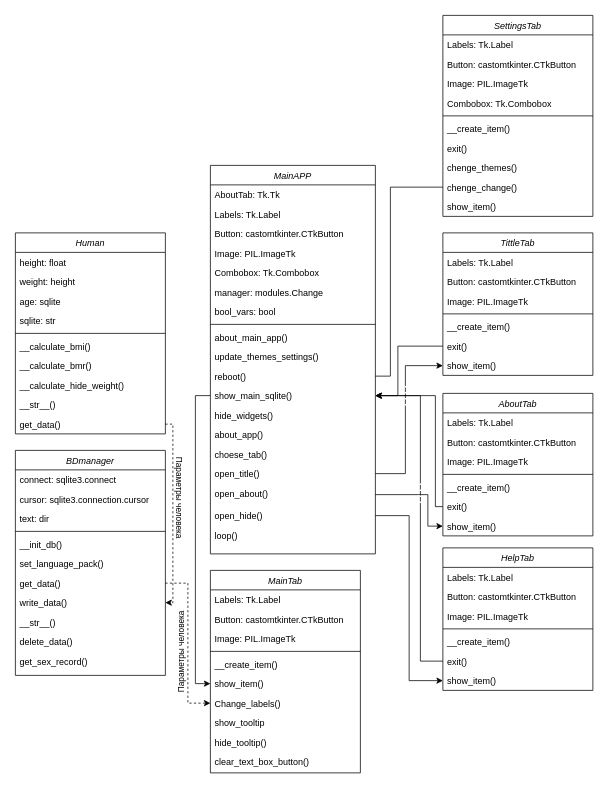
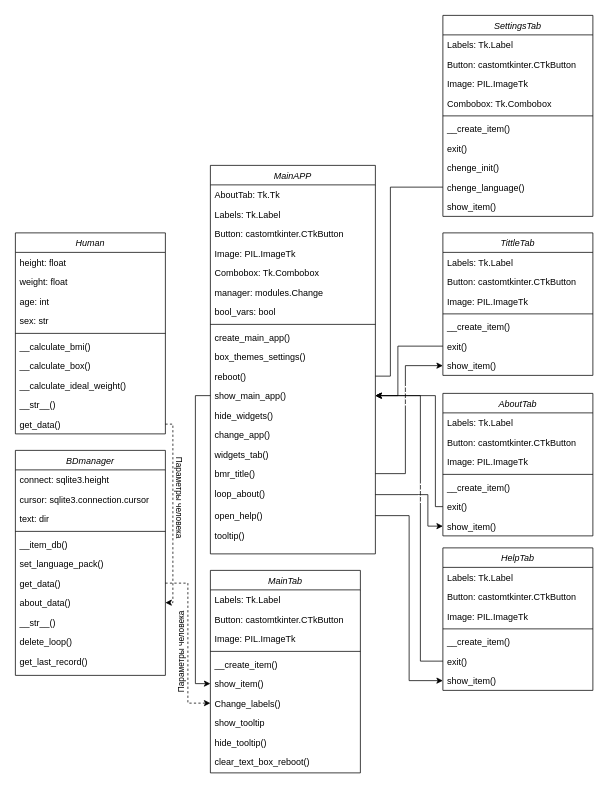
- <mxCell id="70" value="chenge_themes()" style="text;align=left;verticalAlign=top;spacingLeft=4;spacingRight=4;overflow=hidden;rotatable=0;points=[[0,0.5],[1,0.5]];portConstraint=eastwest;" vertex="1" parent="62"><mxGeometry y="190" width="200" height="26" as="geometry" /></mxCell>
+ <mxCell id="70" value="chenge_init()" style="text;align=left;verticalAlign=top;spacingLeft=4;spacingRight=4;overflow=hidden;rotatable=0;points=[[0,0.5],[1,0.5]];portConstraint=eastwest;" vertex="1" parent="62"><mxGeometry y="190" width="200" height="26" as="geometry" /></mxCell>
- <mxCell id="71" value="chenge_change()" style="text;align=left;verticalAlign=top;spacingLeft=4;spacingRight=4;overflow=hidden;rotatable=0;points=[[0,0.5],[1,0.5]];portConstraint=eastwest;" vertex="1" parent="62"><mxGeometry y="216" width="200" height="26" as="geometry" /></mxCell>
+ <mxCell id="71" value="chenge_language()" style="text;align=left;verticalAlign=top;spacingLeft=4;spacingRight=4;overflow=hidden;rotatable=0;points=[[0,0.5],[1,0.5]];portConstraint=eastwest;" vertex="1" parent="62"><mxGeometry y="216" width="200" height="26" as="geometry" /></mxCell>
- <mxCell id="83" value="weight: height" style="text;align=left;verticalAlign=top;spacingLeft=4;spacingRight=4;overflow=hidden;rotatable=0;points=[[0,0.5],[1,0.5]];portConstraint=eastwest;rounded=0;shadow=0;html=0;" vertex="1" parent="81"><mxGeometry y="52" width="200" height="26" as="geometry" /></mxCell>
+ <mxCell id="83" value="weight: float" style="text;align=left;verticalAlign=top;spacingLeft=4;spacingRight=4;overflow=hidden;rotatable=0;points=[[0,0.5],[1,0.5]];portConstraint=eastwest;rounded=0;shadow=0;html=0;" vertex="1" parent="81"><mxGeometry y="52" width="200" height="26" as="geometry" /></mxCell>
- <mxCell id="84" value="age: sqlite" style="text;align=left;verticalAlign=top;spacingLeft=4;spacingRight=4;overflow=hidden;rotatable=0;points=[[0,0.5],[1,0.5]];portConstraint=eastwest;rounded=0;shadow=0;html=0;" vertex="1" parent="81"><mxGeometry y="78" width="200" height="26" as="geometry" /></mxCell>
+ <mxCell id="84" value="age: int" style="text;align=left;verticalAlign=top;spacingLeft=4;spacingRight=4;overflow=hidden;rotatable=0;points=[[0,0.5],[1,0.5]];portConstraint=eastwest;rounded=0;shadow=0;html=0;" vertex="1" parent="81"><mxGeometry y="78" width="200" height="26" as="geometry" /></mxCell>
- <mxCell id="85" value="sqlite: str&#10;" style="text;align=left;verticalAlign=top;spacingLeft=4;spacingRight=4;overflow=hidden;rotatable=0;points=[[0,0.5],[1,0.5]];portConstraint=eastwest;rounded=0;shadow=0;html=0;" vertex="1" parent="81"><mxGeometry y="104" width="200" height="26" as="geometry" /></mxCell>
+ <mxCell id="85" value="sex: str&#10;" style="text;align=left;verticalAlign=top;spacingLeft=4;spacingRight=4;overflow=hidden;rotatable=0;points=[[0,0.5],[1,0.5]];portConstraint=eastwest;rounded=0;shadow=0;html=0;" vertex="1" parent="81"><mxGeometry y="104" width="200" height="26" as="geometry" /></mxCell>
- <mxCell id="11" value="about_main_app()" style="text;align=left;verticalAlign=top;spacingLeft=4;spacingRight=4;overflow=hidden;rotatable=0;points=[[0,0.5],[1,0.5]];portConstraint=eastwest;" parent="2" vertex="1"><mxGeometry y="216" width="220" height="26" as="geometry" /></mxCell>
+ <mxCell id="11" value="create_main_app()" style="text;align=left;verticalAlign=top;spacingLeft=4;spacingRight=4;overflow=hidden;rotatable=0;points=[[0,0.5],[1,0.5]];portConstraint=eastwest;" parent="2" vertex="1"><mxGeometry y="216" width="220" height="26" as="geometry" /></mxCell>
- <mxCell id="12" value="update_themes_settings()" style="text;align=left;verticalAlign=top;spacingLeft=4;spacingRight=4;overflow=hidden;rotatable=0;points=[[0,0.5],[1,0.5]];portConstraint=eastwest;" vertex="1" parent="2"><mxGeometry y="242" width="220" height="26" as="geometry" /></mxCell>
+ <mxCell id="12" value="box_themes_settings()" style="text;align=left;verticalAlign=top;spacingLeft=4;spacingRight=4;overflow=hidden;rotatable=0;points=[[0,0.5],[1,0.5]];portConstraint=eastwest;" vertex="1" parent="2"><mxGeometry y="242" width="220" height="26" as="geometry" /></mxCell>
- <mxCell id="88" value="__calculate_bmr()" style="text;align=left;verticalAlign=top;spacingLeft=4;spacingRight=4;overflow=hidden;rotatable=0;points=[[0,0.5],[1,0.5]];portConstraint=eastwest;" vertex="1" parent="81"><mxGeometry y="164" width="200" height="26" as="geometry" /></mxCell>
+ <mxCell id="88" value="__calculate_box()" style="text;align=left;verticalAlign=top;spacingLeft=4;spacingRight=4;overflow=hidden;rotatable=0;points=[[0,0.5],[1,0.5]];portConstraint=eastwest;" vertex="1" parent="81"><mxGeometry y="164" width="200" height="26" as="geometry" /></mxCell>
- <mxCell id="89" value="__calculate_hide_weight()" style="text;align=left;verticalAlign=top;spacingLeft=4;spacingRight=4;overflow=hidden;rotatable=0;points=[[0,0.5],[1,0.5]];portConstraint=eastwest;" vertex="1" parent="81"><mxGeometry y="190" width="200" height="26" as="geometry" /></mxCell>
+ <mxCell id="89" value="__calculate_ideal_weight()" style="text;align=left;verticalAlign=top;spacingLeft=4;spacingRight=4;overflow=hidden;rotatable=0;points=[[0,0.5],[1,0.5]];portConstraint=eastwest;" vertex="1" parent="81"><mxGeometry y="190" width="200" height="26" as="geometry" /></mxCell>
- <mxCell id="14" value="show_main_sqlite()" style="text;align=left;verticalAlign=top;spacingLeft=4;spacingRight=4;overflow=hidden;rotatable=0;points=[[0,0.5],[1,0.5]];portConstraint=eastwest;" vertex="1" parent="2"><mxGeometry y="294" width="220" height="26" as="geometry" /></mxCell>
+ <mxCell id="14" value="show_main_app()" style="text;align=left;verticalAlign=top;spacingLeft=4;spacingRight=4;overflow=hidden;rotatable=0;points=[[0,0.5],[1,0.5]];portConstraint=eastwest;" vertex="1" parent="2"><mxGeometry y="294" width="220" height="26" as="geometry" /></mxCell>
- <mxCell id="16" value="about_app()" style="text;align=left;verticalAlign=top;spacingLeft=4;spacingRight=4;overflow=hidden;rotatable=0;points=[[0,0.5],[1,0.5]];portConstraint=eastwest;" vertex="1" parent="2"><mxGeometry y="346" width="220" height="26" as="geometry" /></mxCell>
+ <mxCell id="16" value="change_app()" style="text;align=left;verticalAlign=top;spacingLeft=4;spacingRight=4;overflow=hidden;rotatable=0;points=[[0,0.5],[1,0.5]];portConstraint=eastwest;" vertex="1" parent="2"><mxGeometry y="346" width="220" height="26" as="geometry" /></mxCell>
- <mxCell id="17" value="choese_tab()" style="text;align=left;verticalAlign=top;spacingLeft=4;spacingRight=4;overflow=hidden;rotatable=0;points=[[0,0.5],[1,0.5]];portConstraint=eastwest;" vertex="1" parent="2"><mxGeometry y="372" width="220" height="26" as="geometry" /></mxCell>
+ <mxCell id="17" value="widgets_tab()" style="text;align=left;verticalAlign=top;spacingLeft=4;spacingRight=4;overflow=hidden;rotatable=0;points=[[0,0.5],[1,0.5]];portConstraint=eastwest;" vertex="1" parent="2"><mxGeometry y="372" width="220" height="26" as="geometry" /></mxCell>
- <mxCell id="18" value="open_title()" style="text;align=left;verticalAlign=top;spacingLeft=4;spacingRight=4;overflow=hidden;rotatable=0;points=[[0,0.5],[1,0.5]];portConstraint=eastwest;" vertex="1" parent="2"><mxGeometry y="398" width="220" height="26" as="geometry" /></mxCell>
+ <mxCell id="18" value="bmr_title()" style="text;align=left;verticalAlign=top;spacingLeft=4;spacingRight=4;overflow=hidden;rotatable=0;points=[[0,0.5],[1,0.5]];portConstraint=eastwest;" vertex="1" parent="2"><mxGeometry y="398" width="220" height="26" as="geometry" /></mxCell>
- <mxCell id="93" value="connect: sqlite3.connect" style="text;align=left;verticalAlign=top;spacingLeft=4;spacingRight=4;overflow=hidden;rotatable=0;points=[[0,0.5],[1,0.5]];portConstraint=eastwest;" vertex="1" parent="92"><mxGeometry y="26" width="200" height="26" as="geometry" /></mxCell>
+ <mxCell id="93" value="connect: sqlite3.height" style="text;align=left;verticalAlign=top;spacingLeft=4;spacingRight=4;overflow=hidden;rotatable=0;points=[[0,0.5],[1,0.5]];portConstraint=eastwest;" vertex="1" parent="92"><mxGeometry y="26" width="200" height="26" as="geometry" /></mxCell>
- <mxCell id="19" value="open_about()" style="text;align=left;verticalAlign=top;spacingLeft=4;spacingRight=4;overflow=hidden;rotatable=0;points=[[0,0.5],[1,0.5]];portConstraint=eastwest;" vertex="1" parent="2"><mxGeometry y="424" width="220" height="30" as="geometry" /></mxCell>
+ <mxCell id="19" value="loop_about()" style="text;align=left;verticalAlign=top;spacingLeft=4;spacingRight=4;overflow=hidden;rotatable=0;points=[[0,0.5],[1,0.5]];portConstraint=eastwest;" vertex="1" parent="2"><mxGeometry y="424" width="220" height="30" as="geometry" /></mxCell>
- <mxCell id="20" value="open_hide()" style="text;align=left;verticalAlign=top;spacingLeft=4;spacingRight=4;overflow=hidden;rotatable=0;points=[[0,0.5],[1,0.5]];portConstraint=eastwest;" vertex="1" parent="2"><mxGeometry y="454" width="220" height="26" as="geometry" /></mxCell>
+ <mxCell id="20" value="open_help()" style="text;align=left;verticalAlign=top;spacingLeft=4;spacingRight=4;overflow=hidden;rotatable=0;points=[[0,0.5],[1,0.5]];portConstraint=eastwest;" vertex="1" parent="2"><mxGeometry y="454" width="220" height="26" as="geometry" /></mxCell>
- <mxCell id="21" value="loop()" style="text;align=left;verticalAlign=top;spacingLeft=4;spacingRight=4;overflow=hidden;rotatable=0;points=[[0,0.5],[1,0.5]];portConstraint=eastwest;" vertex="1" parent="2"><mxGeometry y="480" width="220" height="26" as="geometry" /></mxCell>
+ <mxCell id="21" value="tooltip()" style="text;align=left;verticalAlign=top;spacingLeft=4;spacingRight=4;overflow=hidden;rotatable=0;points=[[0,0.5],[1,0.5]];portConstraint=eastwest;" vertex="1" parent="2"><mxGeometry y="480" width="220" height="26" as="geometry" /></mxCell>
- <mxCell id="97" value="__init_db()" style="text;align=left;verticalAlign=top;spacingLeft=4;spacingRight=4;overflow=hidden;rotatable=0;points=[[0,0.5],[1,0.5]];portConstraint=eastwest;" vertex="1" parent="92"><mxGeometry y="112" width="200" height="26" as="geometry" /></mxCell>
+ <mxCell id="97" value="__item_db()" style="text;align=left;verticalAlign=top;spacingLeft=4;spacingRight=4;overflow=hidden;rotatable=0;points=[[0,0.5],[1,0.5]];portConstraint=eastwest;" vertex="1" parent="92"><mxGeometry y="112" width="200" height="26" as="geometry" /></mxCell>
- <mxCell id="100" value="write_data()" style="text;align=left;verticalAlign=top;spacingLeft=4;spacingRight=4;overflow=hidden;rotatable=0;points=[[0,0.5],[1,0.5]];portConstraint=eastwest;" vertex="1" parent="92"><mxGeometry y="190" width="200" height="26" as="geometry" /></mxCell>
+ <mxCell id="100" value="about_data()" style="text;align=left;verticalAlign=top;spacingLeft=4;spacingRight=4;overflow=hidden;rotatable=0;points=[[0,0.5],[1,0.5]];portConstraint=eastwest;" vertex="1" parent="92"><mxGeometry y="190" width="200" height="26" as="geometry" /></mxCell>
- <mxCell id="102" value="delete_data()" style="text;align=left;verticalAlign=top;spacingLeft=4;spacingRight=4;overflow=hidden;rotatable=0;points=[[0,0.5],[1,0.5]];portConstraint=eastwest;" vertex="1" parent="92"><mxGeometry y="242" width="200" height="26" as="geometry" /></mxCell>
+ <mxCell id="102" value="delete_loop()" style="text;align=left;verticalAlign=top;spacingLeft=4;spacingRight=4;overflow=hidden;rotatable=0;points=[[0,0.5],[1,0.5]];portConstraint=eastwest;" vertex="1" parent="92"><mxGeometry y="242" width="200" height="26" as="geometry" /></mxCell>
- <mxCell id="103" value="get_sex_record()" style="text;align=left;verticalAlign=top;spacingLeft=4;spacingRight=4;overflow=hidden;rotatable=0;points=[[0,0.5],[1,0.5]];portConstraint=eastwest;" vertex="1" parent="92"><mxGeometry y="268" width="200" height="26" as="geometry" /></mxCell>
+ <mxCell id="103" value="get_last_record()" style="text;align=left;verticalAlign=top;spacingLeft=4;spacingRight=4;overflow=hidden;rotatable=0;points=[[0,0.5],[1,0.5]];portConstraint=eastwest;" vertex="1" parent="92"><mxGeometry y="268" width="200" height="26" as="geometry" /></mxCell>
- <mxCell id="56" value="clear_text_box_button()&#10;" style="text;align=left;verticalAlign=top;spacingLeft=4;spacingRight=4;overflow=hidden;rotatable=0;points=[[0,0.5],[1,0.5]];portConstraint=eastwest;" vertex="1" parent="46"><mxGeometry y="242" width="200" height="26" as="geometry" /></mxCell>
+ <mxCell id="56" value="clear_text_box_reboot()&#10;" style="text;align=left;verticalAlign=top;spacingLeft=4;spacingRight=4;overflow=hidden;rotatable=0;points=[[0,0.5],[1,0.5]];portConstraint=eastwest;" vertex="1" parent="46"><mxGeometry y="242" width="200" height="26" as="geometry" /></mxCell>
